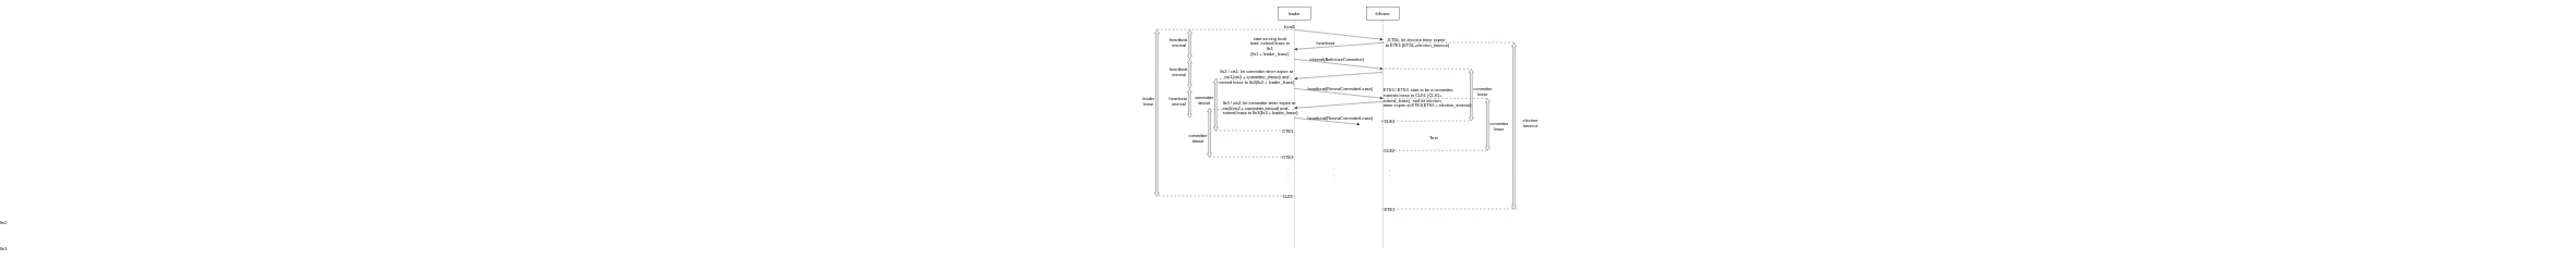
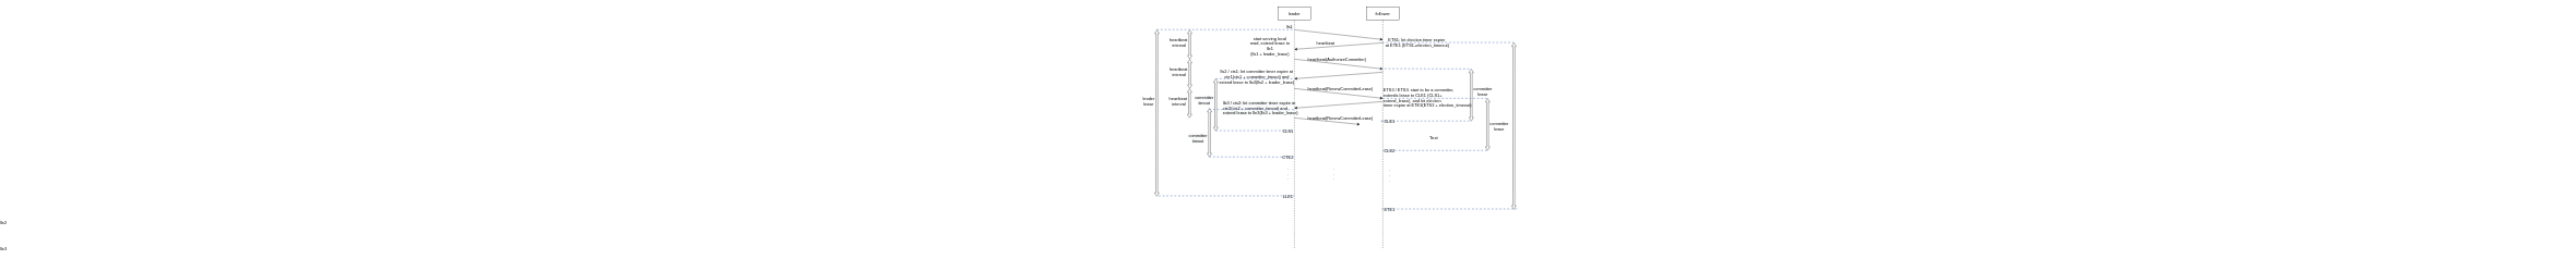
- <mxCell id="10" value="local1" style="text;html=1;strokeColor=none;fillColor=none;align=center;verticalAlign=middle;whiteSpace=wrap;rounded=0;fontSize=13;" vertex="1" parent="1"><mxGeometry x="3235.57" y="70" width="129.43" height="20" as="geometry" /></mxCell>
+ <mxCell id="10" value="lls1" style="text;html=1;strokeColor=none;fillColor=none;align=center;verticalAlign=middle;whiteSpace=wrap;rounded=0;fontSize=13;" vertex="1" parent="1"><mxGeometry x="3235.57" y="70" width="129.43" height="20" as="geometry" /></mxCell>
- <mxCell id="18" value="interval(AuthorizeCommitter)" style="text;html=1;align=center;verticalAlign=middle;resizable=0;points=[];autosize=1;strokeColor=none;fontSize=13;" vertex="1" parent="1"><mxGeometry x="3350" y="170" width="190" height="20" as="geometry" /></mxCell>
+ <mxCell id="18" value="heartbeat(AuthorizeCommitter)" style="text;html=1;align=center;verticalAlign=middle;resizable=0;points=[];autosize=1;strokeColor=none;fontSize=13;" vertex="1" parent="1"><mxGeometry x="3350" y="170" width="190" height="20" as="geometry" /></mxCell>
- <mxCell id="48" value="election&lt;br style=&quot;font-size: 13px;&quot;&gt;timeout" style="text;html=1;align=center;verticalAlign=middle;resizable=0;points=[];autosize=1;strokeColor=none;fontSize=13;" vertex="1" parent="1"><mxGeometry x="4005" y="355" width="60" height="40" as="geometry" /></mxCell>
- <mxCell id="31" value="CTE1" style="text;html=1;align=center;verticalAlign=middle;resizable=0;points=[];autosize=1;strokeColor=none;fontSize=13;" vertex="1" parent="1"><mxGeometry x="3270" y="390" width="50" height="20" as="geometry" /></mxCell>
+ <mxCell id="31" value="CLS1" style="text;html=1;align=center;verticalAlign=middle;resizable=0;points=[];autosize=1;strokeColor=none;fontSize=13;" vertex="1" parent="1"><mxGeometry x="3270" y="390" width="50" height="20" as="geometry" /></mxCell>
